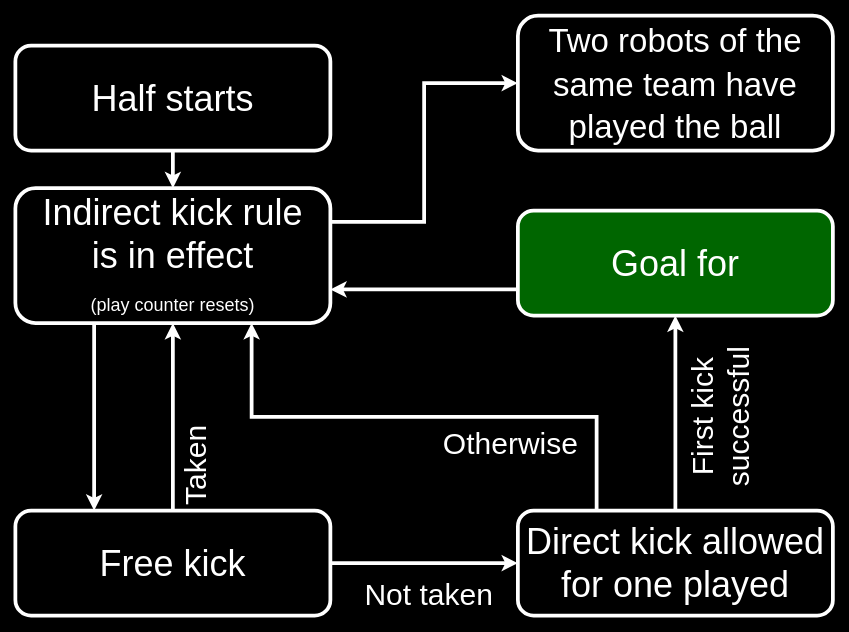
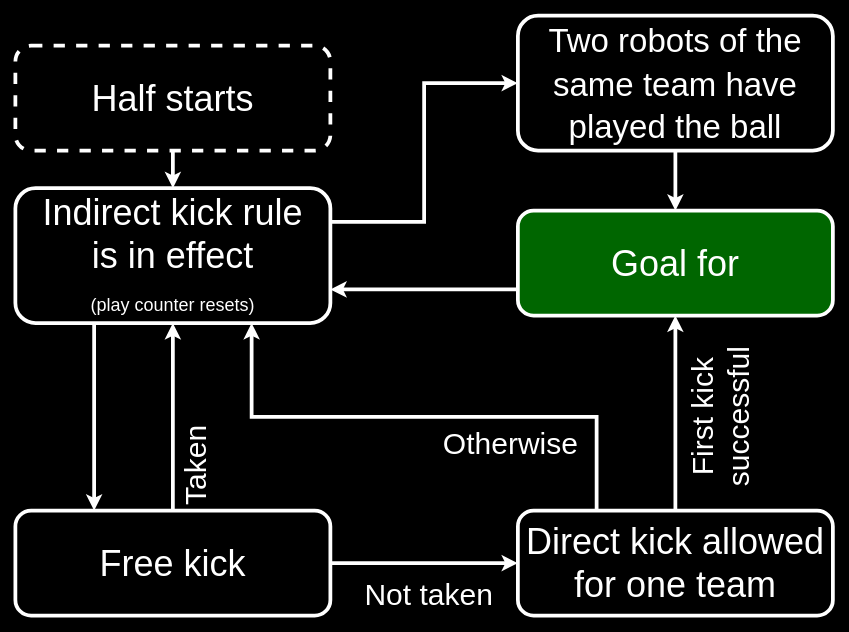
- <mxCell id="3" value="Half starts" style="rounded=1;whiteSpace=wrap;html=1;fontSize=48;strokeWidth=5;fillColor=none;strokeColor=light-dark(#ffffff, #121212);fontColor=#FFFFFF;" vertex="1" parent="1"><mxGeometry x="20" y="60" width="420" height="140" as="geometry" /></mxCell>
+ <mxCell id="3" value="Half starts" style="rounded=1;whiteSpace=wrap;html=1;fontSize=48;strokeWidth=5;fillColor=none;strokeColor=light-dark(#ffffff, #121212);fontColor=#FFFFFF;dashed=1;" vertex="1" parent="1"><mxGeometry x="20" y="60" width="420" height="140" as="geometry" /></mxCell>
+ <mxCell id="17" style="edgeStyle=orthogonalEdgeStyle;rounded=0;orthogonalLoop=1;jettySize=auto;html=1;strokeColor=#FFFFFF;strokeWidth=5;" edge="1" parent="1" source="18" target="12"><mxGeometry relative="1" as="geometry" /></mxCell>
- <mxCell id="16" value="Direct kick allowed for one played" style="whiteSpace=wrap;html=1;rounded=1;fontSize=48;strokeWidth=5;fillColor=none;strokeColor=#FFFFFF;fontColor=#FFFFFF;" vertex="1" parent="1"><mxGeometry x="690" y="680" width="420" height="140" as="geometry" /></mxCell>
+ <mxCell id="16" value="Direct kick allowed for one team" style="whiteSpace=wrap;html=1;rounded=1;fontSize=48;strokeWidth=5;fillColor=none;strokeColor=#FFFFFF;fontColor=#FFFFFF;" vertex="1" parent="1"><mxGeometry x="690" y="680" width="420" height="140" as="geometry" /></mxCell>
